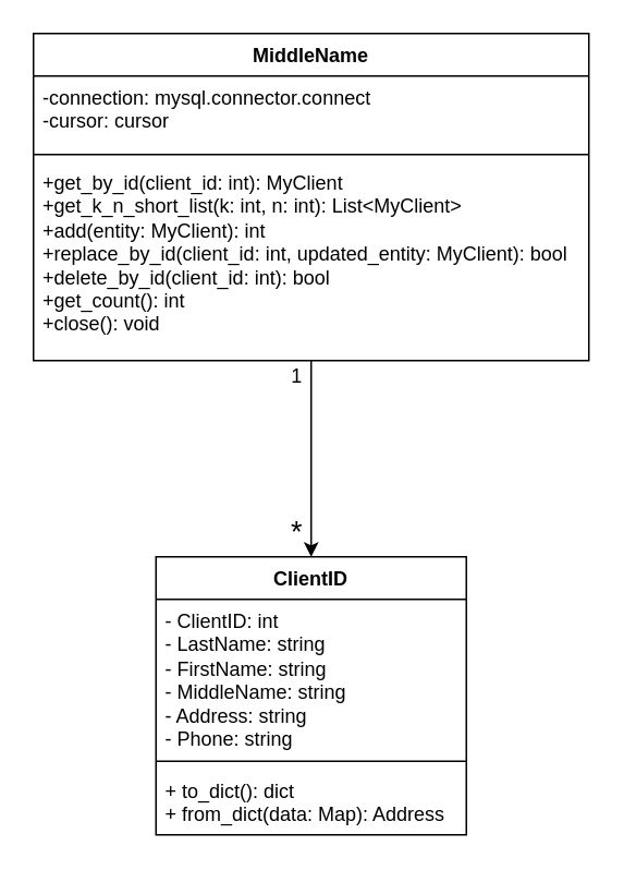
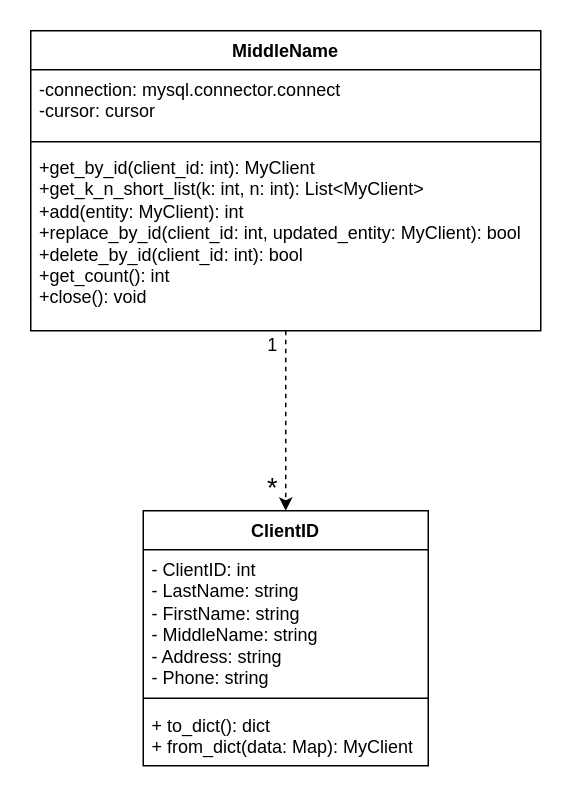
- <mxCell id="6" style="edgeStyle=orthogonalEdgeStyle;rounded=0;orthogonalLoop=1;jettySize=auto;html=1;" edge="1" parent="1" source="7" target="2"><mxGeometry relative="1" as="geometry" /></mxCell>
+ <mxCell id="6" style="edgeStyle=orthogonalEdgeStyle;rounded=0;orthogonalLoop=1;jettySize=auto;html=1;dashed=1;" edge="1" parent="1" source="7" target="2"><mxGeometry relative="1" as="geometry" /></mxCell>
- <mxCell id="5" value="&lt;div&gt;+ to_dict(): dict&lt;div&gt;+ from_dict(data: Map): Address&lt;/div&gt;&lt;/div&gt;" style="text;strokeColor=none;fillColor=none;align=left;verticalAlign=top;spacingLeft=4;spacingRight=4;overflow=hidden;rotatable=0;points=[[0,0.5],[1,0.5]];portConstraint=eastwest;whiteSpace=wrap;html=1;" parent="2" vertex="1"><mxGeometry y="130" width="190" height="40" as="geometry" /></mxCell>
+ <mxCell id="5" value="&lt;div&gt;+ to_dict(): dict&lt;div&gt;+ from_dict(data: Map): MyClient&lt;/div&gt;&lt;/div&gt;" style="text;strokeColor=none;fillColor=none;align=left;verticalAlign=top;spacingLeft=4;spacingRight=4;overflow=hidden;rotatable=0;points=[[0,0.5],[1,0.5]];portConstraint=eastwest;whiteSpace=wrap;html=1;" parent="2" vertex="1"><mxGeometry y="130" width="190" height="40" as="geometry" /></mxCell>
